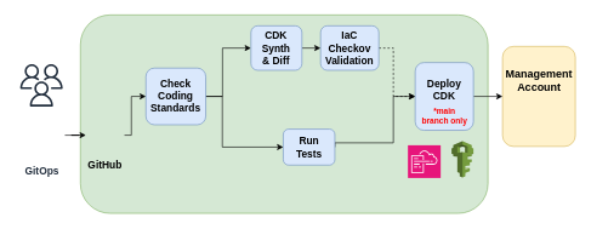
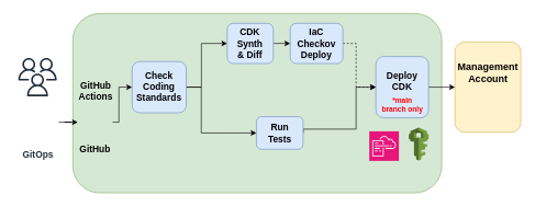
- <mxCell id="27" value="IaC&lt;br&gt;Checkov&lt;br&gt;Validation" style="rounded=1;whiteSpace=wrap;html=1;fontSize=14;fontStyle=1;fillColor=#dae8fc;strokeColor=#6c8ebf;" parent="1" vertex="1"><mxGeometry x="440" y="35" width="80" height="61.13" as="geometry" /></mxCell>
+ <mxCell id="27" value="IaC&lt;br&gt;Checkov&lt;br&gt;Deploy" style="rounded=1;whiteSpace=wrap;html=1;fontSize=14;fontStyle=1;fillColor=#dae8fc;strokeColor=#6c8ebf;" parent="1" vertex="1"><mxGeometry x="440" y="35" width="80" height="61.13" as="geometry" /></mxCell>
+ <mxCell id="15" value="GitHub Actions" style="text;html=1;strokeColor=none;fillColor=none;align=center;verticalAlign=middle;whiteSpace=wrap;rounded=0;fontSize=14;fontStyle=1" parent="1" vertex="1"><mxGeometry x="114.56" y="122.75" width="60.25" height="30" as="geometry" /></mxCell>
